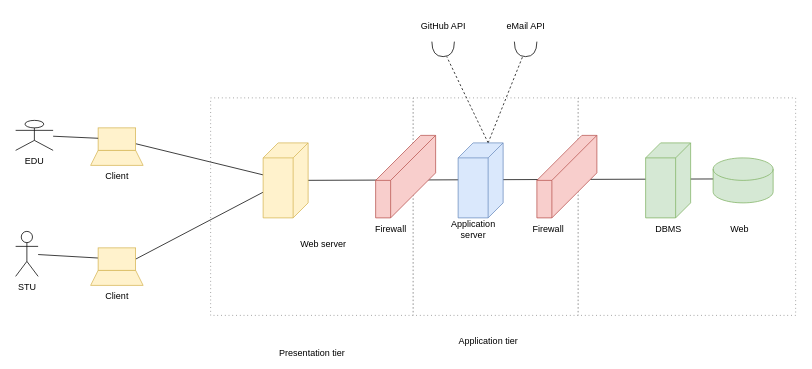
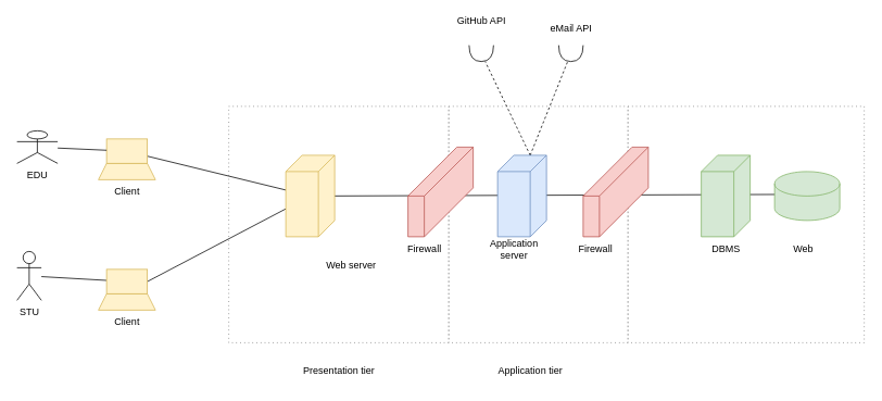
- <mxCell id="28" value="GitHub API" style="text;html=1;align=center;verticalAlign=middle;resizable=0;points=[];autosize=1;strokeColor=none;fillColor=none;" parent="1" vertex="1"><mxGeometry x="550" y="20" width="80" height="30" as="geometry" /></mxCell>
+ <mxCell id="28" value="GitHub API" style="text;html=1;align=center;verticalAlign=middle;resizable=0;points=[];autosize=1;strokeColor=none;fillColor=none;" parent="1" vertex="1"><mxGeometry x="550" y="10" width="80" height="30" as="geometry" /></mxCell>
- <mxCell id="26" value="Presentation tier" style="text;html=1;align=center;verticalAlign=middle;resizable=0;points=[];autosize=1;strokeColor=none;fillColor=none;" parent="1" vertex="1"><mxGeometry x="360" y="455" width="110" height="30" as="geometry" /></mxCell>
+ <mxCell id="26" value="Presentation tier" style="text;html=1;align=center;verticalAlign=middle;resizable=0;points=[];autosize=1;strokeColor=none;fillColor=none;" parent="1" vertex="1"><mxGeometry x="360" y="440" width="110" height="30" as="geometry" /></mxCell>
